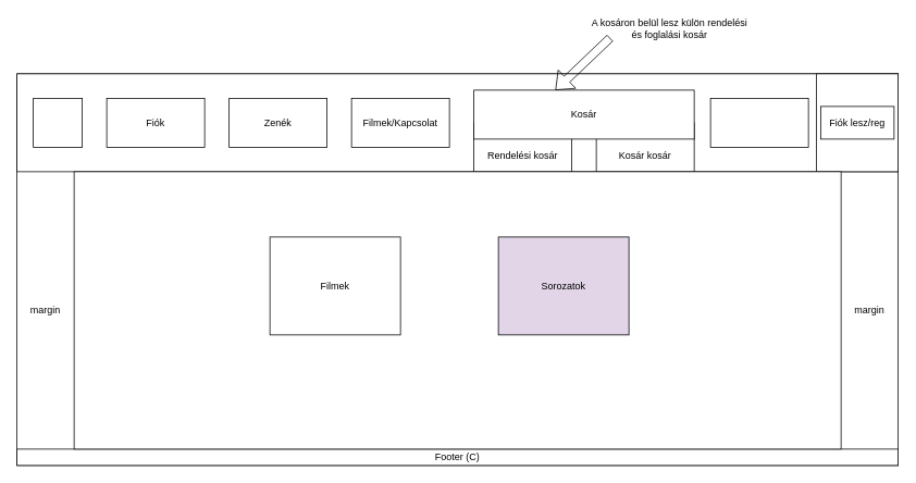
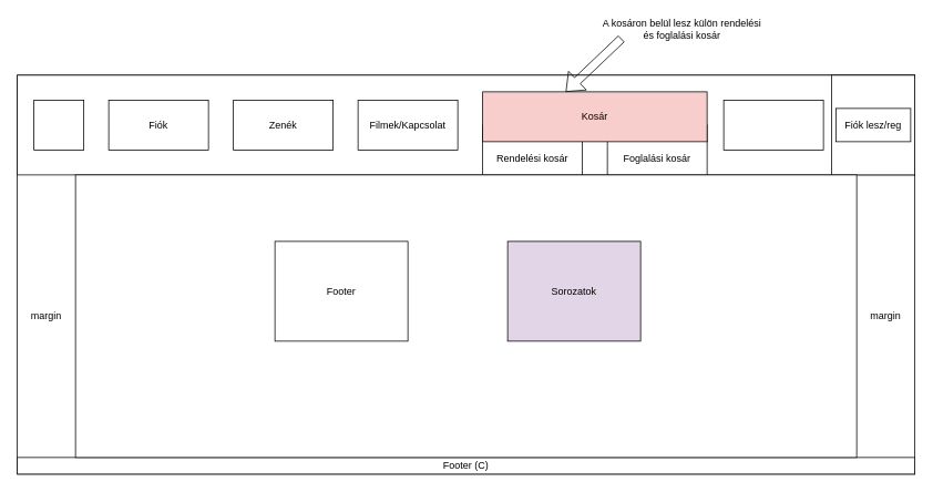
- <mxCell id="24" value="Kosár" style="rounded=0;whiteSpace=wrap;html=1;" vertex="1" parent="1"><mxGeometry x="580" y="110" width="270" height="60" as="geometry" /></mxCell>
+ <mxCell id="24" value="Kosár" style="rounded=0;whiteSpace=wrap;html=1;fillColor=#f8cecc;" vertex="1" parent="1"><mxGeometry x="580" y="110" width="270" height="60" as="geometry" /></mxCell>
- <mxCell id="23" value="Kosár kosár" style="text;html=1;align=center;verticalAlign=middle;whiteSpace=wrap;rounded=0;" vertex="1" parent="1"><mxGeometry x="730" y="160" width="120" height="60" as="geometry" /></mxCell>
+ <mxCell id="23" value="Foglalási kosár" style="text;html=1;align=center;verticalAlign=middle;whiteSpace=wrap;rounded=0;" vertex="1" parent="1"><mxGeometry x="730" y="160" width="120" height="60" as="geometry" /></mxCell>
- <mxCell id="27" value="Filmek" style="rounded=0;whiteSpace=wrap;html=1;" vertex="1" parent="1"><mxGeometry x="330" y="290" width="160" height="120" as="geometry" /></mxCell>
+ <mxCell id="27" value="Footer" style="rounded=0;whiteSpace=wrap;html=1;" vertex="1" parent="1"><mxGeometry x="330" y="290" width="160" height="120" as="geometry" /></mxCell>
